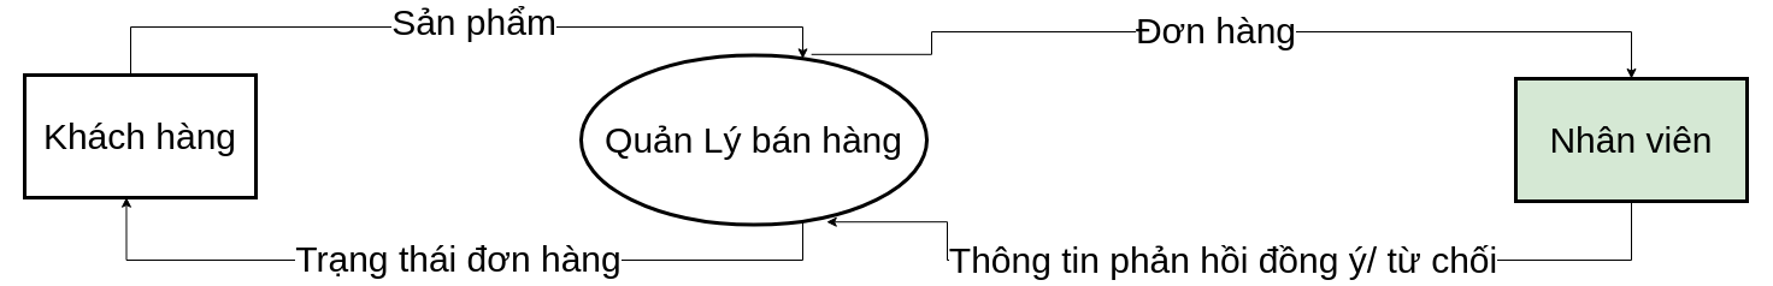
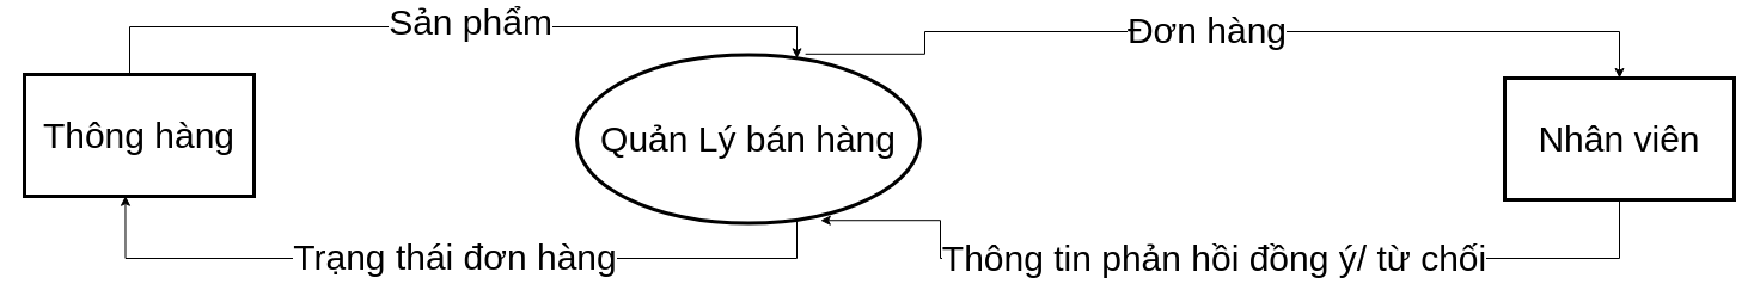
- <mxCell id="4" value="Khách hàng" style="html=1;dashed=0;whiteSpace=wrap;fontSize=30;strokeWidth=3;" vertex="1" parent="1"><mxGeometry x="20" y="60" width="192" height="102" as="geometry" /></mxCell>
+ <mxCell id="4" value="Thông hàng" style="html=1;dashed=0;whiteSpace=wrap;fontSize=30;strokeWidth=3;" vertex="1" parent="1"><mxGeometry x="20" y="60" width="192" height="102" as="geometry" /></mxCell>
- <mxCell id="5" value="Nhân viên" style="html=1;dashed=0;whiteSpace=wrap;fontSize=30;strokeWidth=3;fillColor=#d5e8d4;" vertex="1" parent="1"><mxGeometry x="1258" y="63" width="192" height="102" as="geometry" /></mxCell>
+ <mxCell id="5" value="Nhân viên" style="html=1;dashed=0;whiteSpace=wrap;fontSize=30;strokeWidth=3;" vertex="1" parent="1"><mxGeometry x="1258" y="63" width="192" height="102" as="geometry" /></mxCell>
